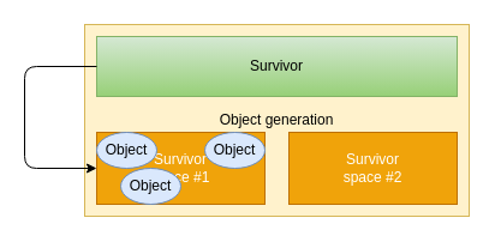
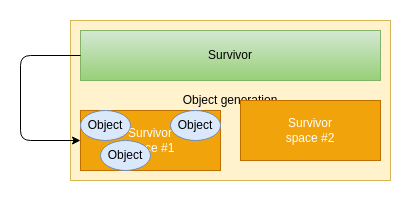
- <mxCell id="5" value="&lt;div&gt;Survivor&lt;/div&gt;&lt;div&gt;space #2&lt;br&gt;&lt;/div&gt;" style="rounded=0;whiteSpace=wrap;html=1;fillColor=#f0a30a;strokeColor=#BD7000;fontColor=#ffffff;" parent="1" vertex="1"><mxGeometry x="240" y="110" width="140" height="60" as="geometry" /></mxCell>
+ <mxCell id="5" value="&lt;div&gt;Survivor&lt;/div&gt;&lt;div&gt;space #2&lt;br&gt;&lt;/div&gt;" style="rounded=0;whiteSpace=wrap;html=1;fillColor=#f0a30a;strokeColor=#BD7000;fontColor=#ffffff;" parent="1" vertex="1"><mxGeometry x="240" y="100" width="140" height="60" as="geometry" /></mxCell>
